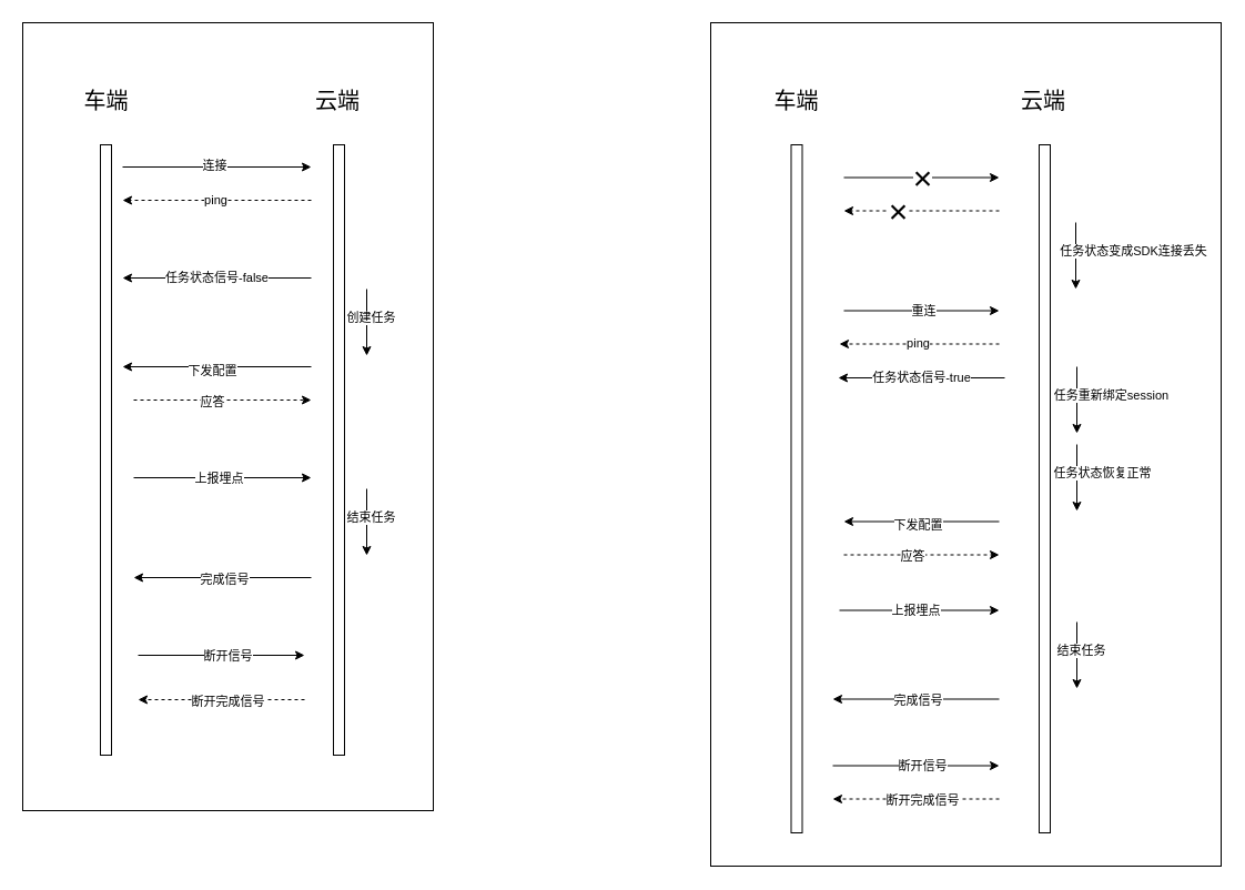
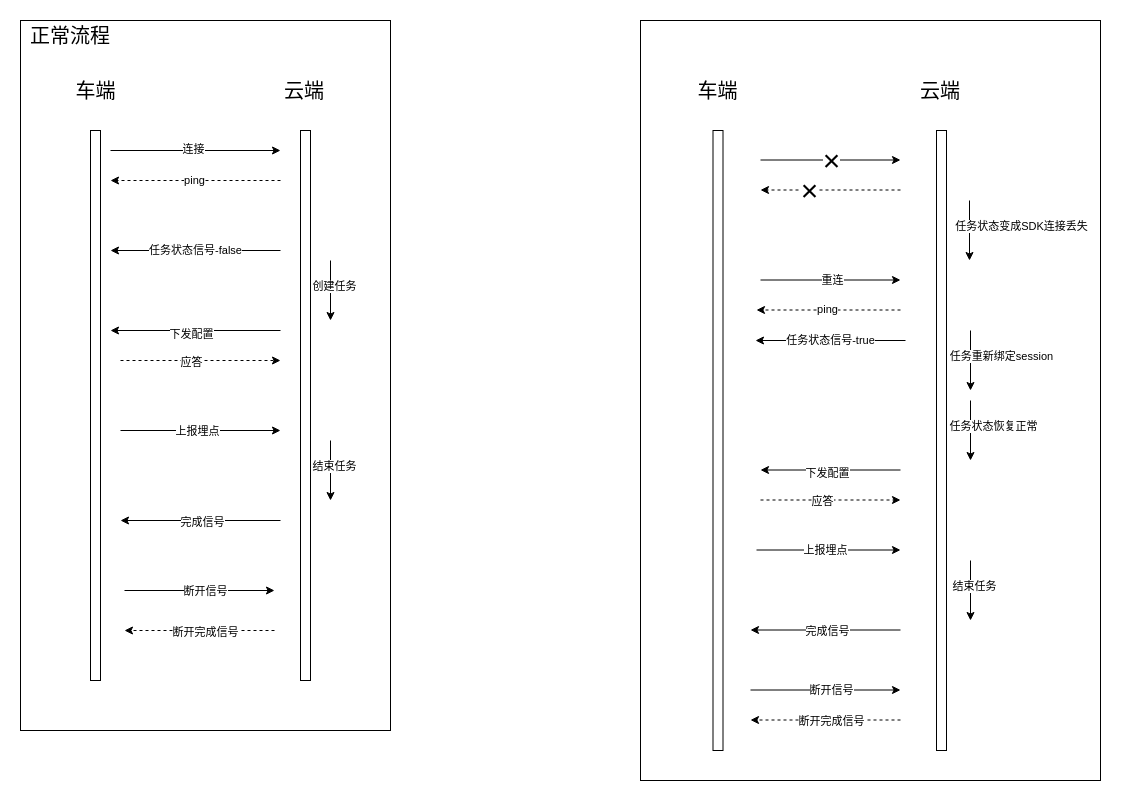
+ <mxCell id="34" value="正常流程" style="text;html=1;align=center;verticalAlign=middle;whiteSpace=wrap;rounded=0;fontSize=20;" vertex="1" parent="1"><mxGeometry x="20" y="20" width="100" height="30" as="geometry" /></mxCell>
